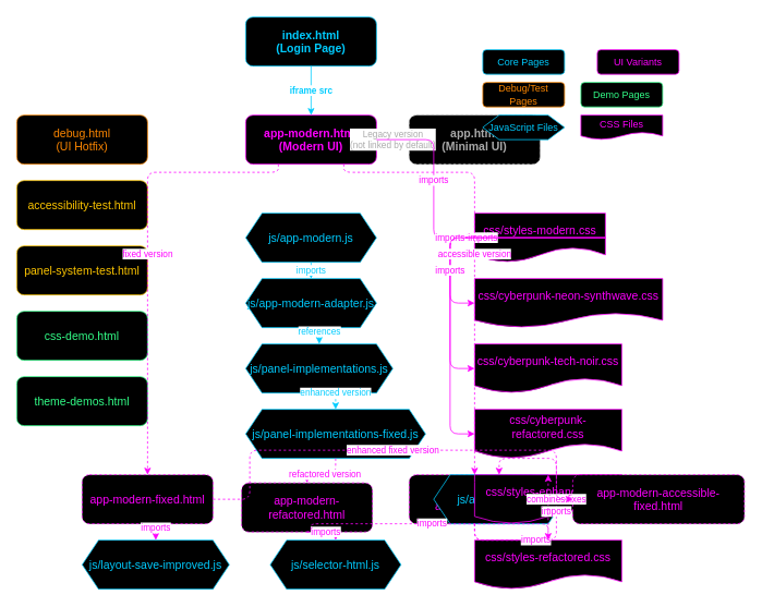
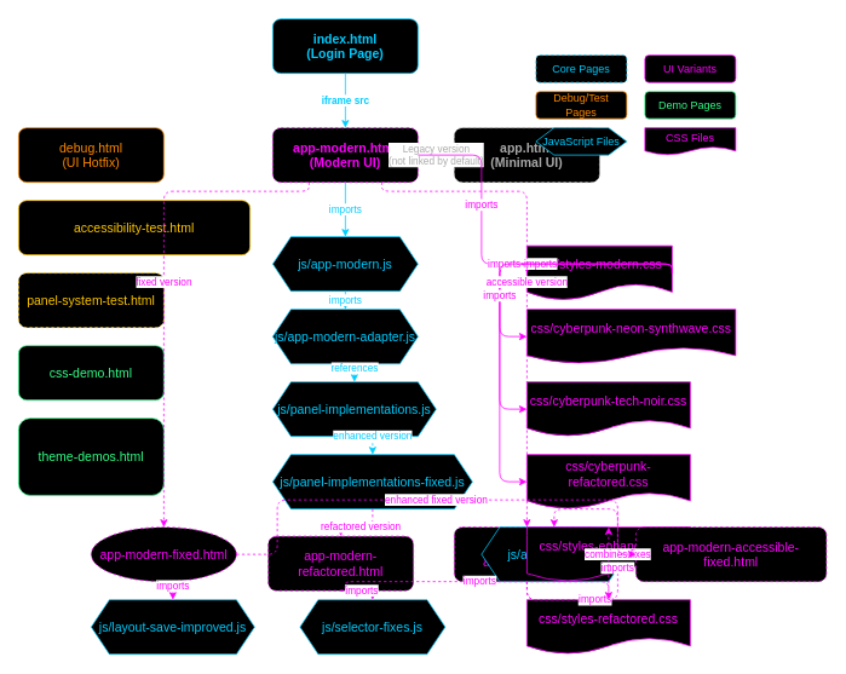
- <mxCell id="45" value="Core Pages" style="rounded=1;whiteSpace=wrap;html=1;fillColor=#000000;strokeColor=#00CCFF;fontColor=#00CCFF;fontSize=12;" vertex="1" parent="1"><mxGeometry x="590" y="60" width="100" height="30" as="geometry" /></mxCell>
+ <mxCell id="45" value="Core Pages" style="rounded=1;whiteSpace=wrap;html=1;fillColor=#000000;strokeColor=#00CCFF;fontColor=#00CCFF;fontSize=12;dashed=1;" vertex="1" parent="1"><mxGeometry x="590" y="60" width="100" height="30" as="geometry" /></mxCell>
- <mxCell id="46" value="UI Variants" style="rounded=1;whiteSpace=wrap;html=1;fillColor=#000000;strokeColor=#FF00FF;fontColor=#FF00FF;fontSize=12;" vertex="1" parent="1"><mxGeometry x="730" y="60" width="100" height="30" as="geometry" /></mxCell>
+ <mxCell id="46" value="UI Variants" style="rounded=1;whiteSpace=wrap;html=1;fillColor=#000000;strokeColor=#FF00FF;fontColor=#FF00FF;fontSize=12;" vertex="1" parent="1"><mxGeometry x="710" y="60" width="100" height="30" as="geometry" /></mxCell>
- <mxCell id="3" value="app-modern.html&lt;br&gt;(Modern UI)" style="rounded=1;whiteSpace=wrap;html=1;fillColor=#000000;strokeColor=#FF00FF;fontColor=#FF00FF;fontStyle=1;fontSize=14;" vertex="1" parent="1"><mxGeometry x="300" y="140" width="160" height="60" as="geometry" /></mxCell>
+ <mxCell id="3" value="app-modern.html&lt;br&gt;(Modern UI)" style="rounded=1;whiteSpace=wrap;html=1;fillColor=#000000;strokeColor=#FF00FF;fontColor=#FF00FF;fontStyle=1;fontSize=14;dashed=1;" vertex="1" parent="1"><mxGeometry x="300" y="140" width="160" height="60" as="geometry" /></mxCell>
+ <mxCell id="20" value="imports" style="edgeStyle=orthogonalEdgeStyle;rounded=1;orthogonalLoop=1;jettySize=auto;html=1;exitX=0.5;exitY=1;exitDx=0;exitDy=0;entryX=0.5;entryY=0;entryDx=0;entryDy=0;strokeColor=#00CCFF;fontColor=#00CCFF;" edge="1" parent="1" source="3" target="12"><mxGeometry relative="1" as="geometry" /></mxCell>
- <mxCell id="8" value="accessibility-test.html" style="rounded=1;whiteSpace=wrap;html=1;fillColor=#000000;strokeColor=#FFC700;fontColor=#FFC700;fontSize=14;" vertex="1" parent="1"><mxGeometry x="20" y="220" width="160" height="60" as="geometry" /></mxCell>
+ <mxCell id="8" value="accessibility-test.html" style="rounded=1;whiteSpace=wrap;html=1;fillColor=#000000;strokeColor=#FFC700;fontColor=#FFC700;fontSize=14;" vertex="1" parent="1"><mxGeometry x="20" y="220" width="255" height="60" as="geometry" /></mxCell>
- <mxCell id="16" value="css/styles-modern.css" style="shape=document;whiteSpace=wrap;html=1;boundedLbl=1;fillColor=#000000;strokeColor=#FF00FF;fontColor=#FF00FF;fontSize=14;" vertex="1" parent="1"><mxGeometry x="580" y="260" width="160" height="60" as="geometry" /></mxCell>
+ <mxCell id="16" value="css/styles-modern.css" style="shape=document;whiteSpace=wrap;html=1;boundedLbl=1;fillColor=#000000;strokeColor=#FF00FF;fontColor=#FF00FF;fontSize=14;" vertex="1" parent="1"><mxGeometry x="580" y="270" width="160" height="60" as="geometry" /></mxCell>
- <mxCell id="9" value="panel-system-test.html" style="rounded=1;whiteSpace=wrap;html=1;fillColor=#000000;strokeColor=#FFC700;fontColor=#FFC700;fontSize=14;" vertex="1" parent="1"><mxGeometry x="20" y="300" width="160" height="60" as="geometry" /></mxCell>
+ <mxCell id="9" value="panel-system-test.html" style="rounded=1;whiteSpace=wrap;html=1;fillColor=#000000;strokeColor=#FFC700;fontColor=#FFC700;fontSize=14;dashed=1;" vertex="1" parent="1"><mxGeometry x="20" y="300" width="160" height="60" as="geometry" /></mxCell>
- <mxCell id="11" value="theme-demos.html" style="rounded=1;whiteSpace=wrap;html=1;fillColor=#000000;strokeColor=#33FF88;fontColor=#33FF88;fontSize=14;" vertex="1" parent="1"><mxGeometry x="20" y="460" width="160" height="60" as="geometry" /></mxCell>
+ <mxCell id="11" value="theme-demos.html" style="rounded=1;whiteSpace=wrap;html=1;fillColor=#000000;strokeColor=#33FF88;fontColor=#33FF88;fontSize=14;" vertex="1" parent="1"><mxGeometry x="20" y="460" width="160" height="85" as="geometry" /></mxCell>
- <mxCell id="28" value="app-modern-fixed.html" style="rounded=1;whiteSpace=wrap;html=1;fillColor=#000000;strokeColor=#FF00FF;fontColor=#FF00FF;fontSize=14;dashed=1;" vertex="1" parent="1"><mxGeometry x="100" y="580" width="160" height="60" as="geometry" /></mxCell>
+ <mxCell id="28" value="app-modern-fixed.html" style="ellipse;whiteSpace=wrap;html=1;fillColor=#000000;strokeColor=#FF00FF;fontColor=#FF00FF;fontSize=14;dashed=1;" vertex="1" parent="1"><mxGeometry x="100" y="580" width="160" height="60" as="geometry" /></mxCell>
- <mxCell id="36" value="js/selector-html.js" style="shape=hexagon;perimeter=hexagonPerimeter2;whiteSpace=wrap;html=1;fixedSize=1;fillColor=#000000;strokeColor=#00CCFF;fontColor=#00CCFF;fontSize=14;" vertex="1" parent="1"><mxGeometry x="330" y="660" width="160" height="60" as="geometry" /></mxCell>
+ <mxCell id="36" value="js/selector-fixes.js" style="shape=hexagon;perimeter=hexagonPerimeter2;whiteSpace=wrap;html=1;fixedSize=1;fillColor=#000000;strokeColor=#00CCFF;fontColor=#00CCFF;fontSize=14;" vertex="1" parent="1"><mxGeometry x="330" y="660" width="160" height="60" as="geometry" /></mxCell>
